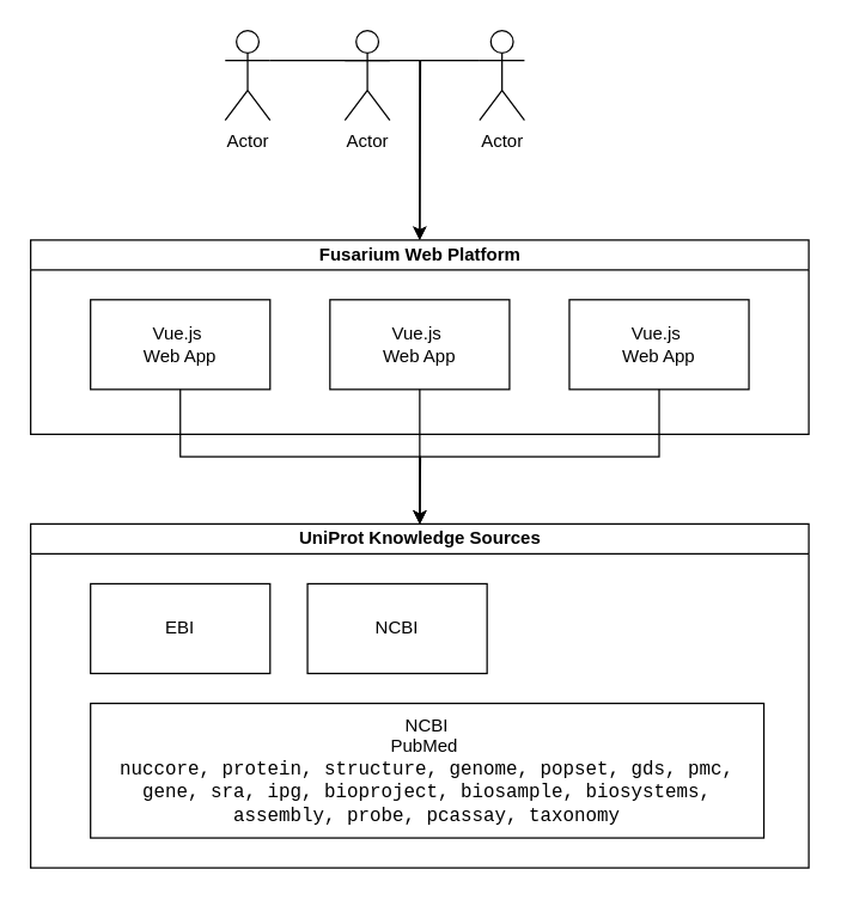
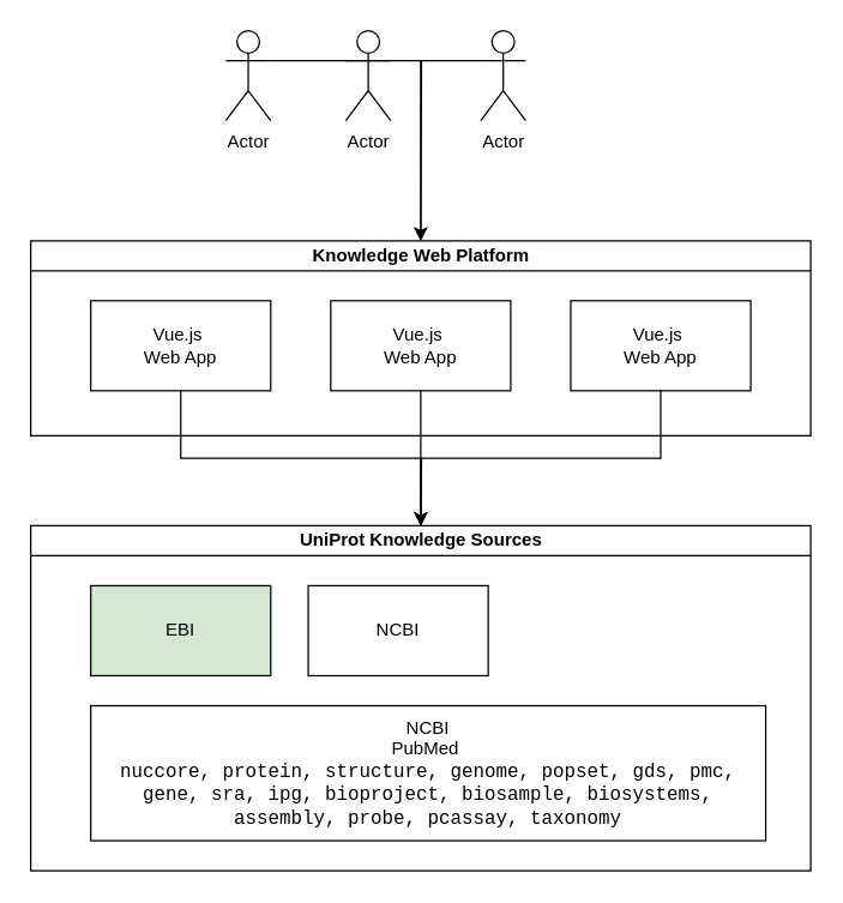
- <mxCell id="2" value="Fusarium Web Platform" style="swimlane;html=1;startSize=20;horizontal=1;containerType=tree;glass=0;" parent="1" vertex="1"><mxGeometry x="20" y="160" width="520" height="130" as="geometry" /></mxCell>
+ <mxCell id="2" value="Knowledge Web Platform" style="swimlane;html=1;startSize=20;horizontal=1;containerType=tree;glass=0;" parent="1" vertex="1"><mxGeometry x="20" y="160" width="520" height="130" as="geometry" /></mxCell>
- <mxCell id="12" value="EBI" style="rounded=0;whiteSpace=wrap;html=1;" vertex="1" parent="11"><mxGeometry x="40" y="40" width="120" height="60" as="geometry" /></mxCell>
+ <mxCell id="12" value="EBI" style="rounded=0;whiteSpace=wrap;html=1;fillColor=#d5e8d4;" vertex="1" parent="11"><mxGeometry x="40" y="40" width="120" height="60" as="geometry" /></mxCell>
